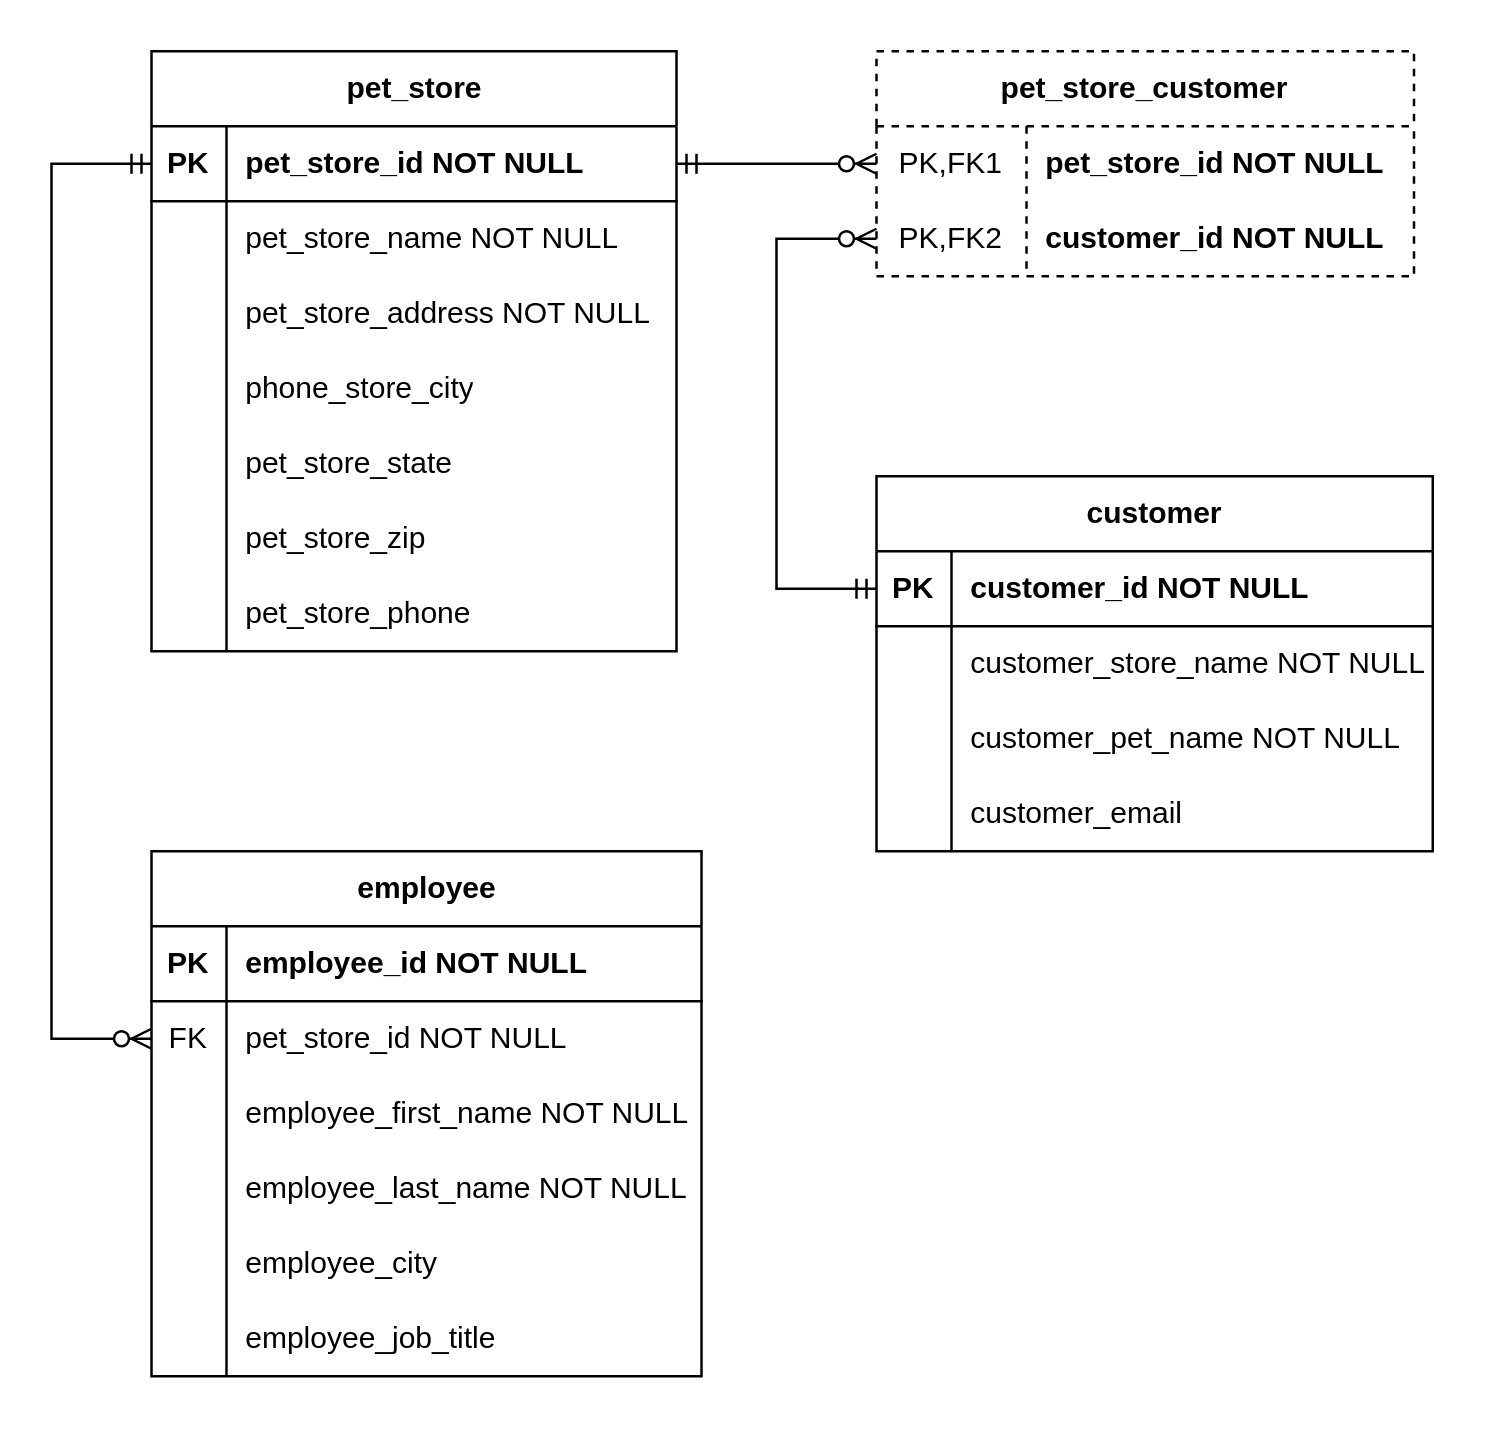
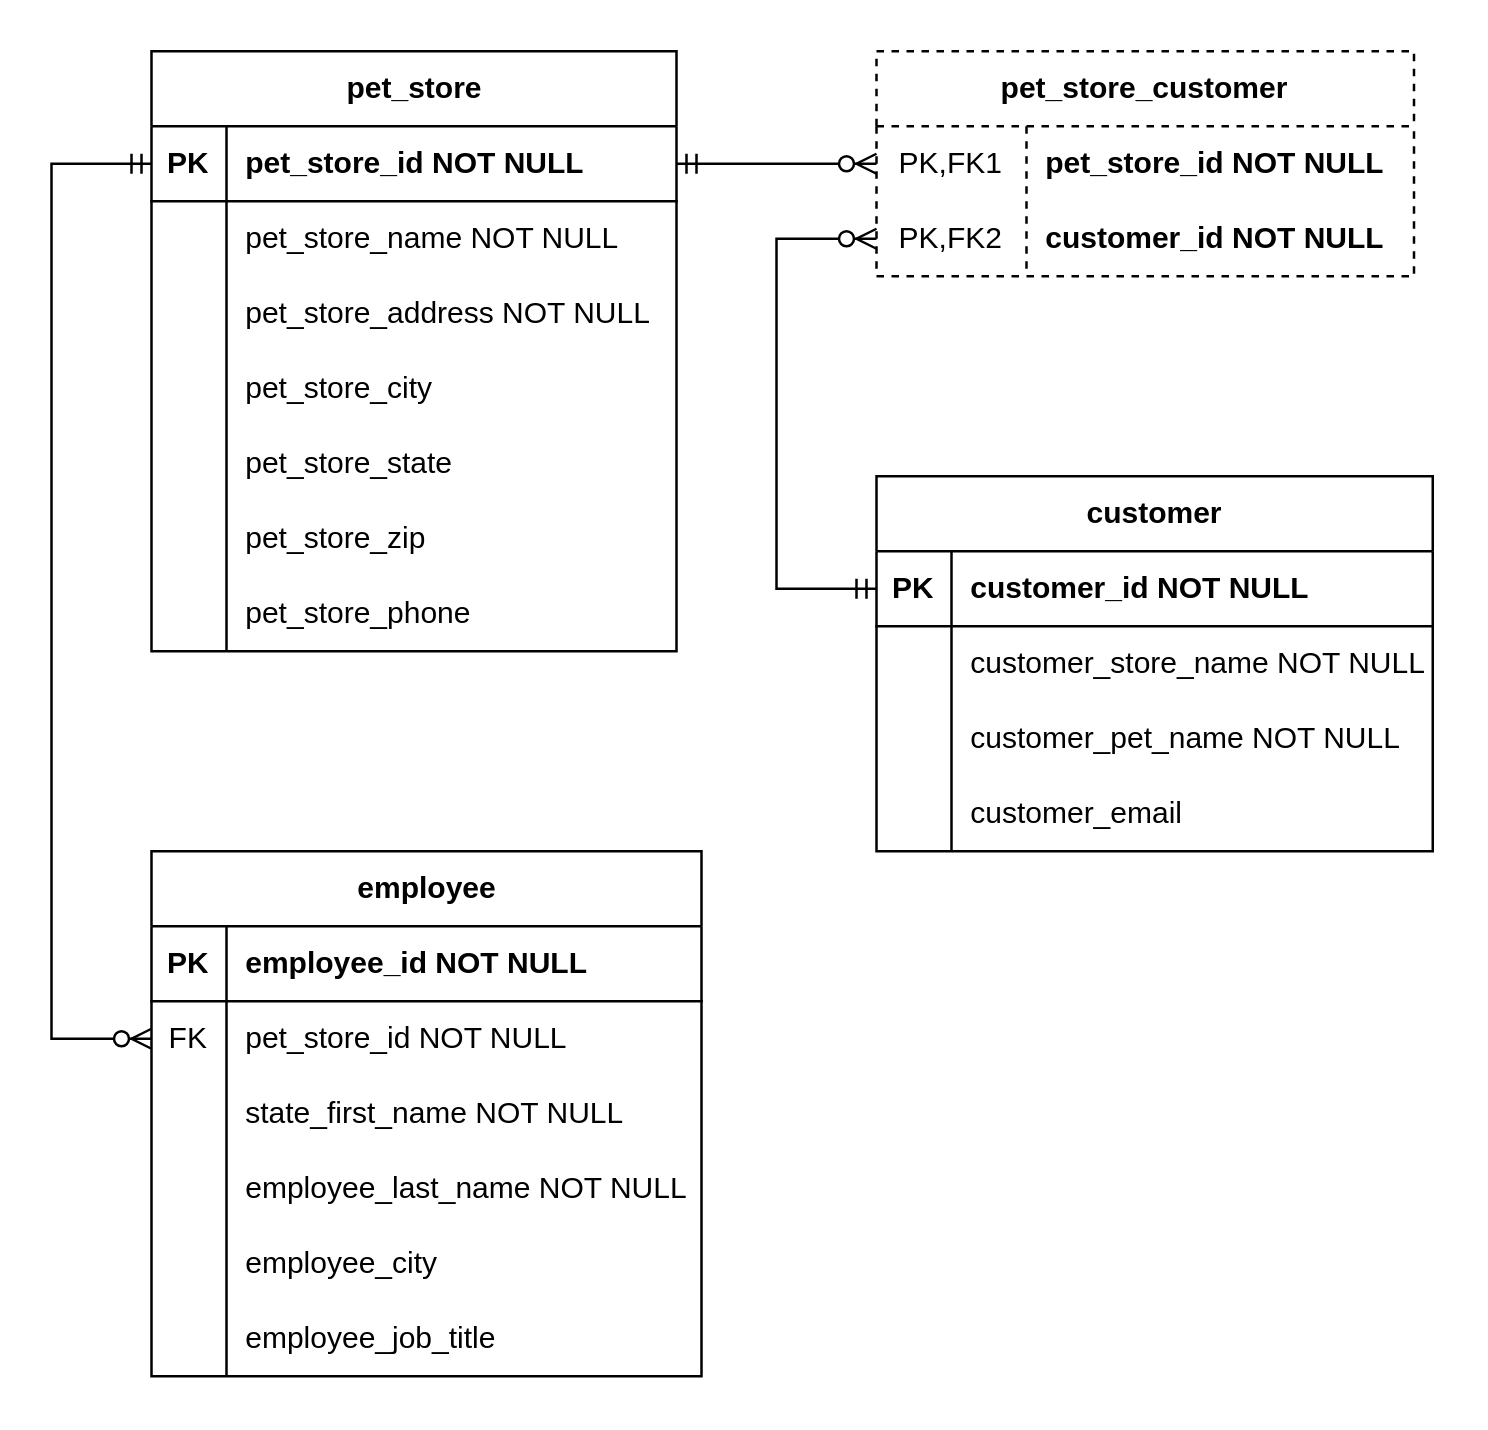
- <mxCell id="21" value="phone_store_city" style="shape=partialRectangle;connectable=0;fillColor=none;top=0;left=0;bottom=0;right=0;align=left;spacingLeft=6;overflow=hidden;whiteSpace=wrap;html=1;" parent="19" vertex="1"><mxGeometry x="30" width="180" height="30" as="geometry"><mxRectangle width="180" height="30" as="alternateBounds" /></mxGeometry></mxCell>
+ <mxCell id="21" value="pet_store_city" style="shape=partialRectangle;connectable=0;fillColor=none;top=0;left=0;bottom=0;right=0;align=left;spacingLeft=6;overflow=hidden;whiteSpace=wrap;html=1;" parent="19" vertex="1"><mxGeometry x="30" width="180" height="30" as="geometry"><mxRectangle width="180" height="30" as="alternateBounds" /></mxGeometry></mxCell>
- <mxCell id="53" value="employee_first_name NOT NULL" style="shape=partialRectangle;connectable=0;fillColor=none;top=0;left=0;bottom=0;right=0;align=left;spacingLeft=6;overflow=hidden;whiteSpace=wrap;html=1;" parent="51" vertex="1"><mxGeometry x="30" width="190" height="30" as="geometry"><mxRectangle width="190" height="30" as="alternateBounds" /></mxGeometry></mxCell>
+ <mxCell id="53" value="state_first_name NOT NULL" style="shape=partialRectangle;connectable=0;fillColor=none;top=0;left=0;bottom=0;right=0;align=left;spacingLeft=6;overflow=hidden;whiteSpace=wrap;html=1;" parent="51" vertex="1"><mxGeometry x="30" width="190" height="30" as="geometry"><mxRectangle width="190" height="30" as="alternateBounds" /></mxGeometry></mxCell>
